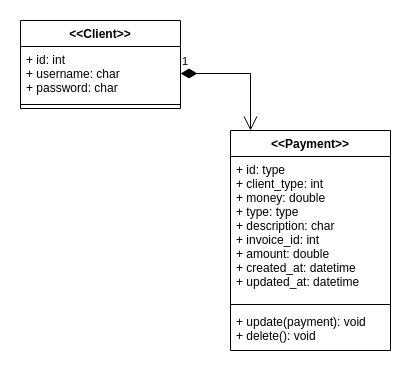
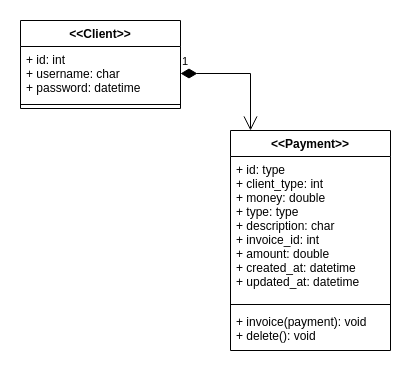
- <mxCell id="3" value="+ id: int&#10;+ username: char&#10;+ password: char" style="text;strokeColor=none;fillColor=none;align=left;verticalAlign=top;spacingLeft=4;spacingRight=4;overflow=hidden;rotatable=0;points=[[0,0.5],[1,0.5]];portConstraint=eastwest;" vertex="1" parent="2"><mxGeometry y="26" width="160" height="54" as="geometry" /></mxCell>
+ <mxCell id="3" value="+ id: int&#10;+ username: char&#10;+ password: datetime" style="text;strokeColor=none;fillColor=none;align=left;verticalAlign=top;spacingLeft=4;spacingRight=4;overflow=hidden;rotatable=0;points=[[0,0.5],[1,0.5]];portConstraint=eastwest;" vertex="1" parent="2"><mxGeometry y="26" width="160" height="54" as="geometry" /></mxCell>
- <mxCell id="8" value="+ update(payment): void&#10;+ delete(): void" style="text;strokeColor=none;fillColor=none;align=left;verticalAlign=top;spacingLeft=4;spacingRight=4;overflow=hidden;rotatable=0;points=[[0,0.5],[1,0.5]];portConstraint=eastwest;" vertex="1" parent="5"><mxGeometry y="178" width="160" height="42" as="geometry" /></mxCell>
+ <mxCell id="8" value="+ invoice(payment): void&#10;+ delete(): void" style="text;strokeColor=none;fillColor=none;align=left;verticalAlign=top;spacingLeft=4;spacingRight=4;overflow=hidden;rotatable=0;points=[[0,0.5],[1,0.5]];portConstraint=eastwest;" vertex="1" parent="5"><mxGeometry y="178" width="160" height="42" as="geometry" /></mxCell>
